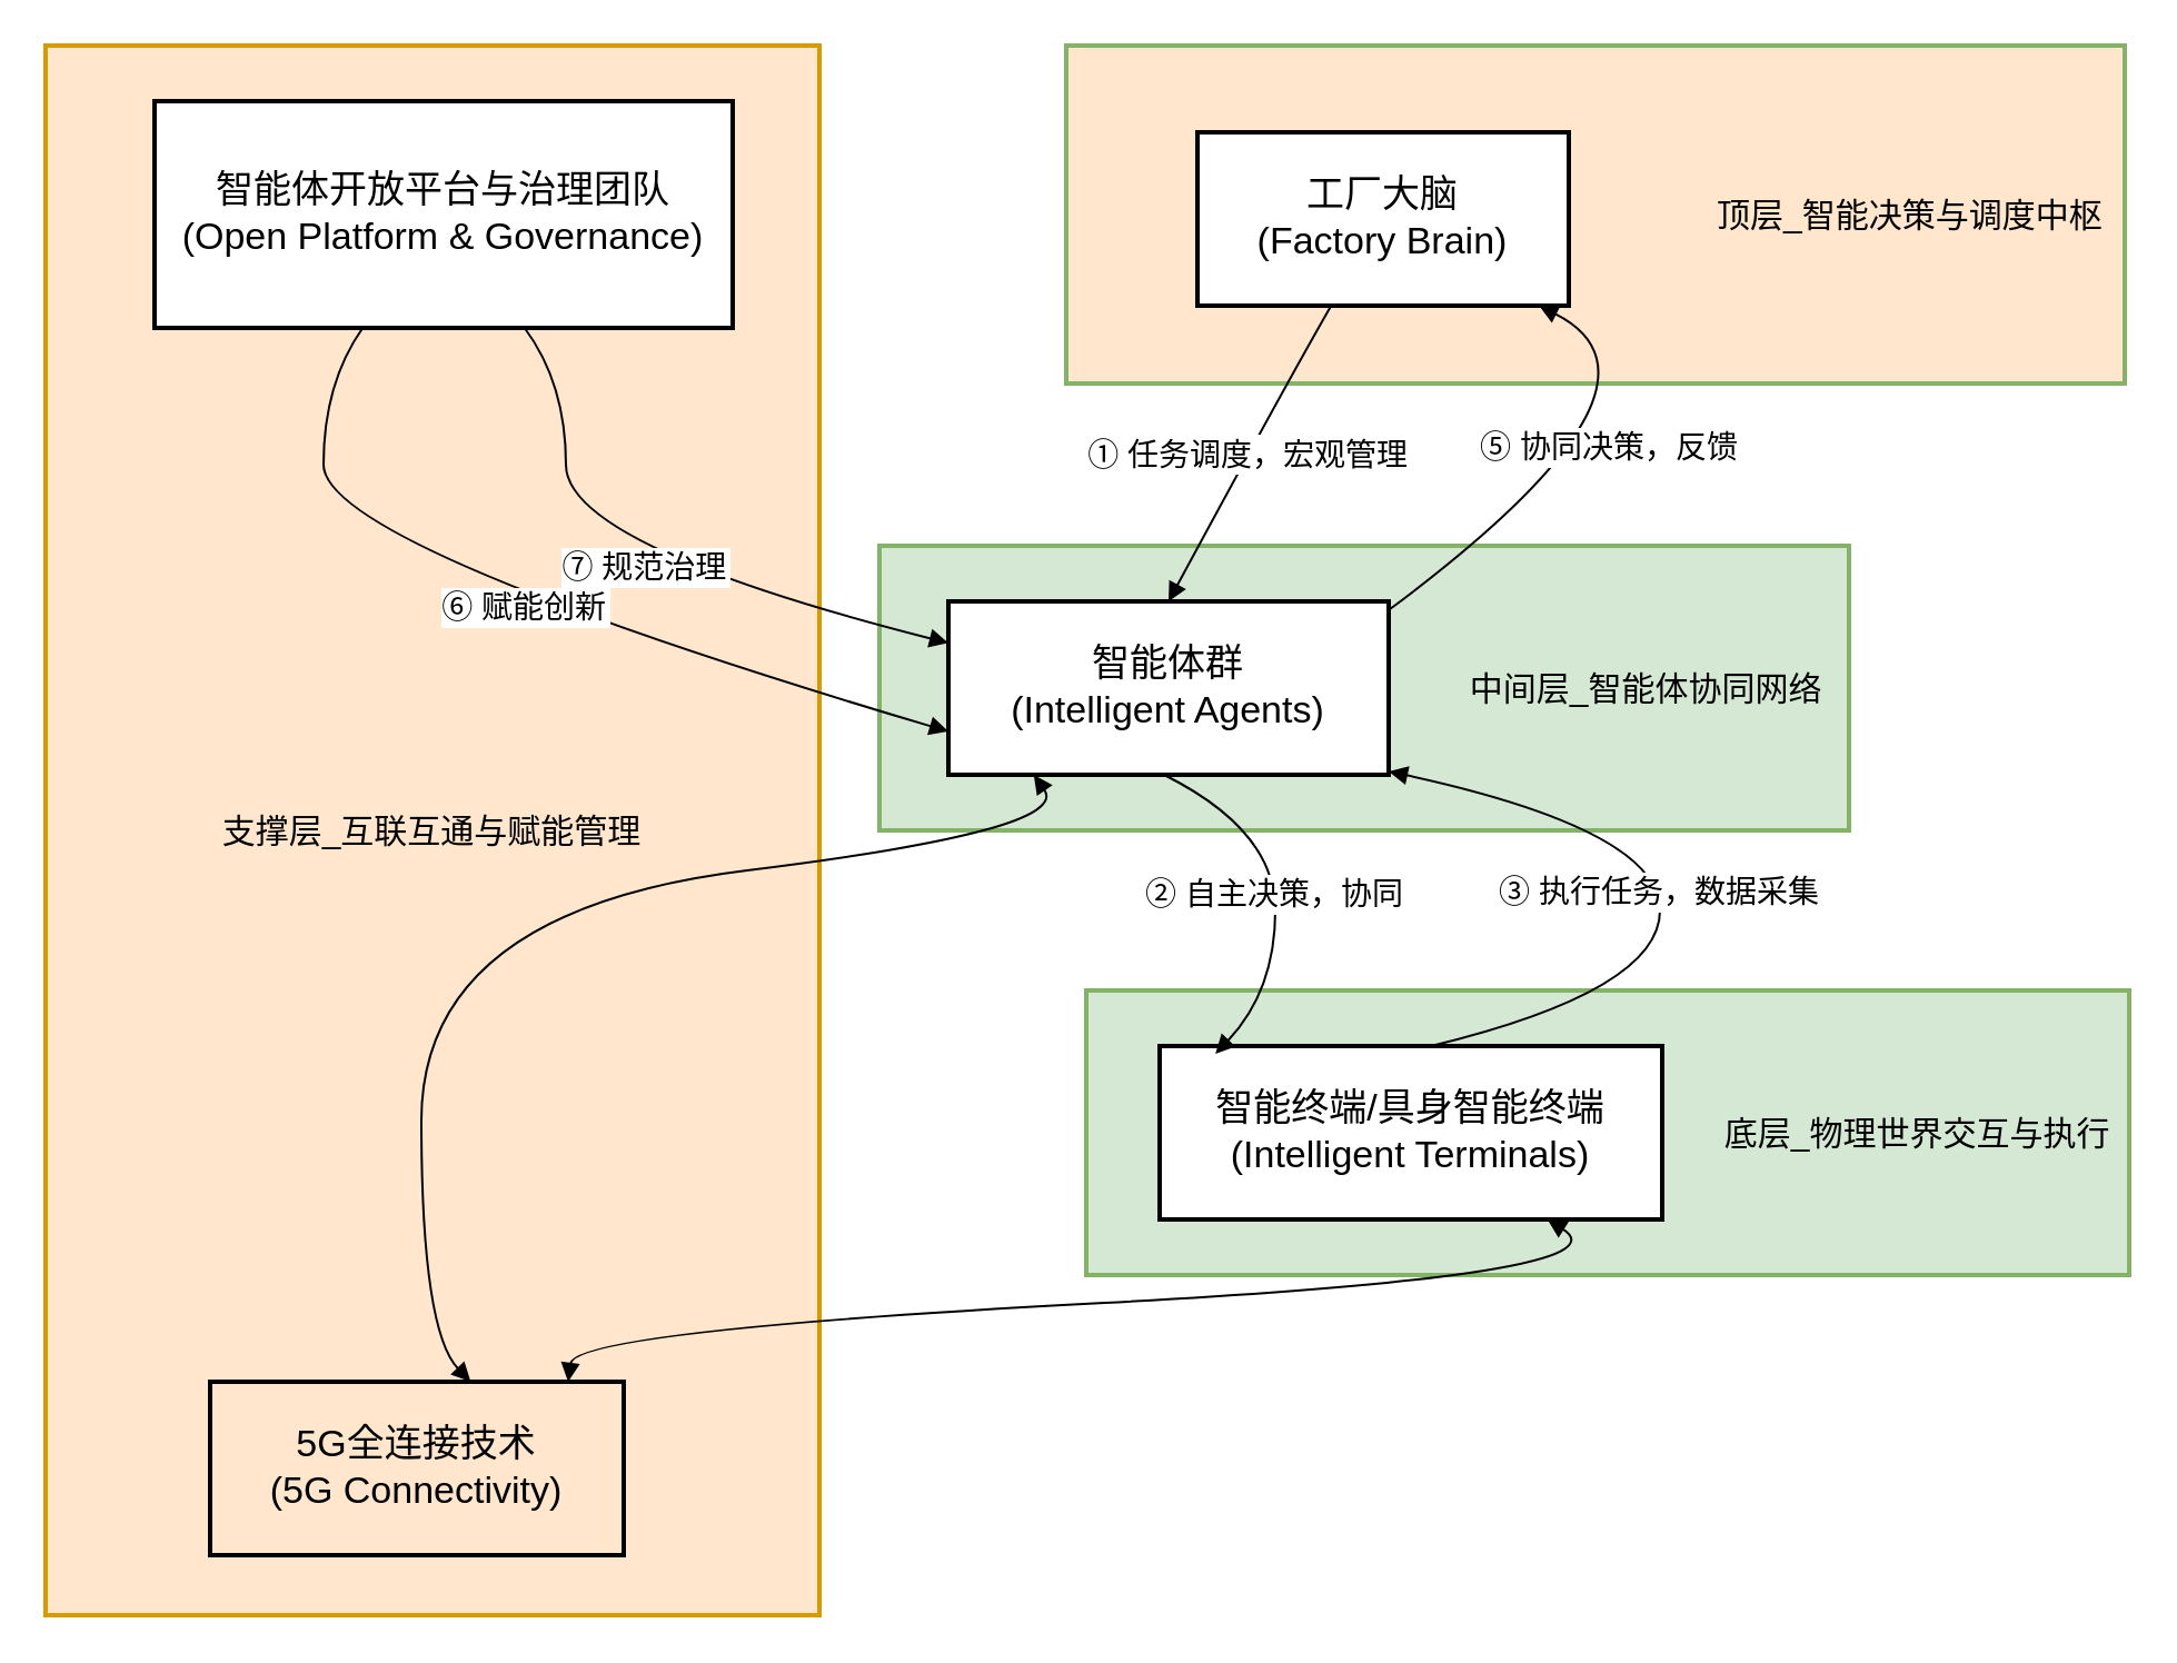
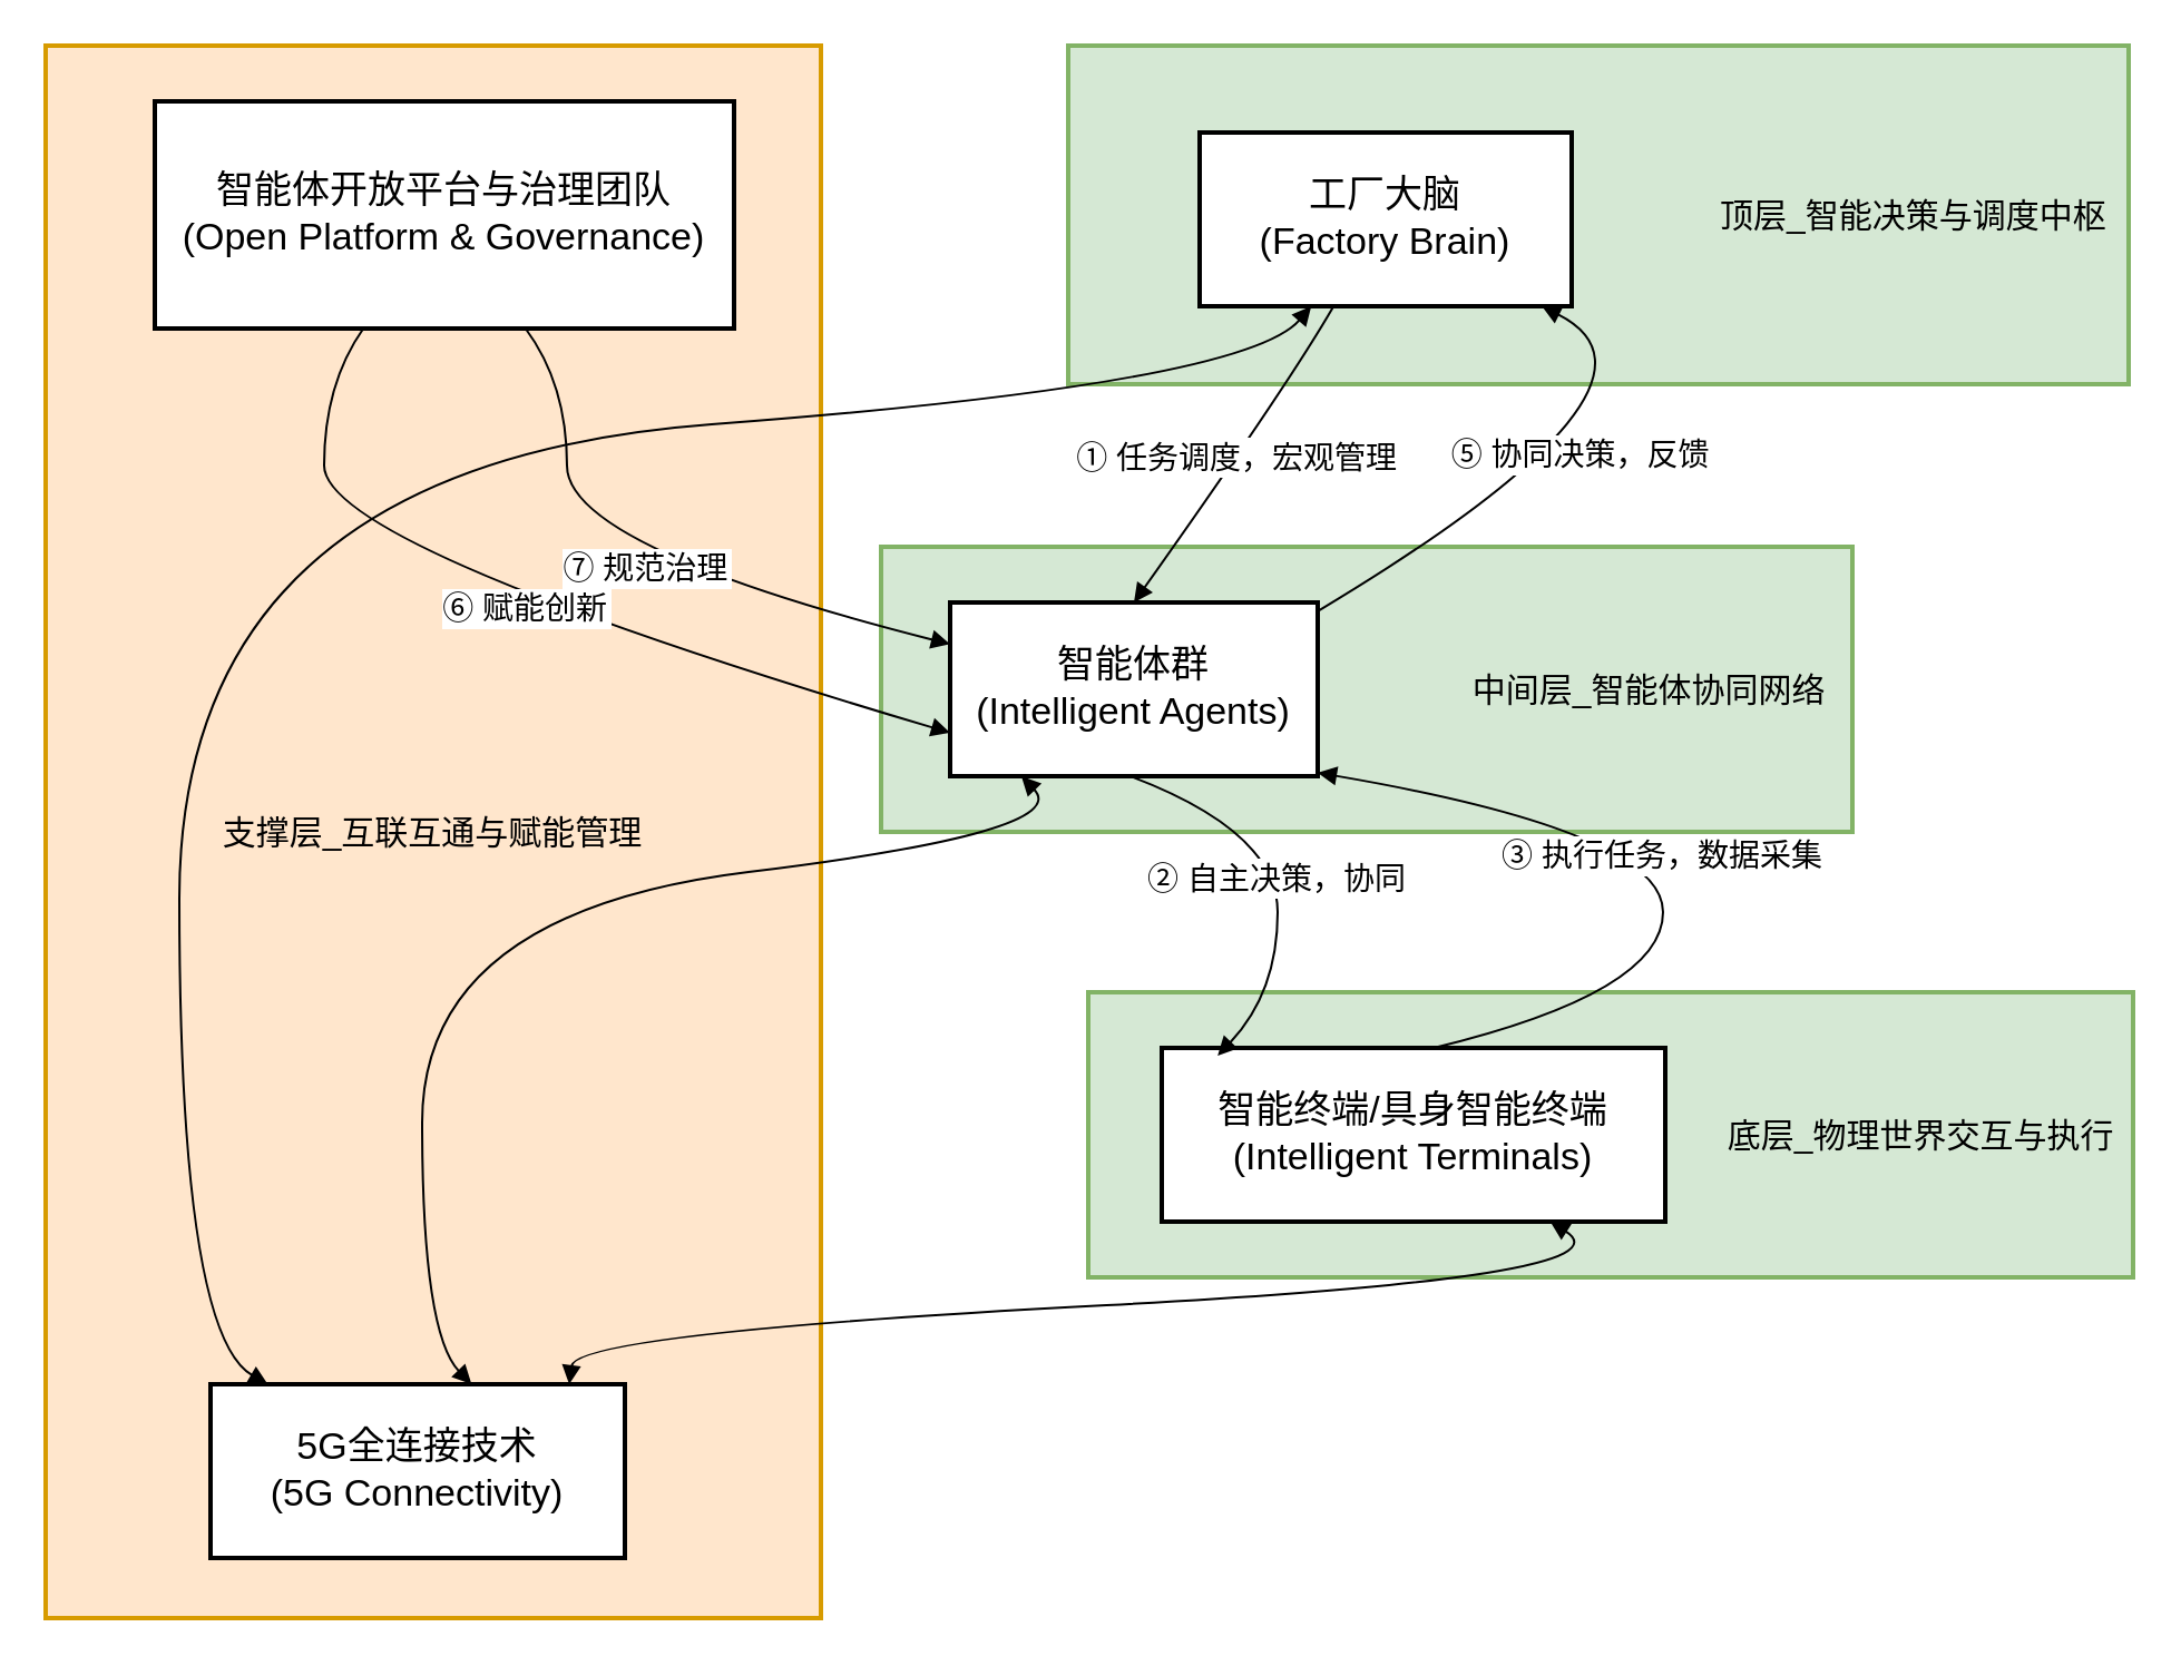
- <mxCell id="5" value="                                                                    顶层_智能决策与调度中枢" style="whiteSpace=wrap;strokeWidth=2;fillColor=#ffe6cc;strokeColor=#82b366;fontSize=15;rounded=0;" vertex="1" parent="1"><mxGeometry x="479" y="20" width="476" height="152" as="geometry" /></mxCell>
+ <mxCell id="5" value="                                                                    顶层_智能决策与调度中枢" style="whiteSpace=wrap;strokeWidth=2;fillColor=#d5e8d4;strokeColor=#82b366;fontSize=15;rounded=0;" vertex="1" parent="1"><mxGeometry x="479" y="20" width="476" height="152" as="geometry" /></mxCell>
+ <mxCell id="15" value="" style="curved=1;startArrow=block;endArrow=block;exitX=0.3;exitY=1;rounded=0;" edge="1" parent="1" source="6" target="9"><mxGeometry relative="1" as="geometry"><Array as="points"><mxPoint x="558" y="172" /><mxPoint x="80" y="208" /><mxPoint x="80" y="598" /></Array></mxGeometry></mxCell>
- <mxCell id="7" value="智能体群&#10;(Intelligent Agents)" style="whiteSpace=wrap;strokeWidth=2;fontSize=17;rounded=0;" vertex="1" parent="1"><mxGeometry x="426" y="270" width="198" height="78" as="geometry" /></mxCell>
+ <mxCell id="7" value="智能体群&#10;(Intelligent Agents)" style="whiteSpace=wrap;strokeWidth=2;fontSize=17;rounded=0;" vertex="1" parent="1"><mxGeometry x="426" y="270" width="165" height="78" as="geometry" /></mxCell>
- <mxCell id="9" value="5G全连接技术&#10;(5G Connectivity)" style="whiteSpace=wrap;strokeWidth=2;fontSize=17;rounded=0;fillColor=#ffe6cc;" vertex="1" parent="1"><mxGeometry x="94" y="621" width="186" height="78" as="geometry" /></mxCell>
+ <mxCell id="9" value="5G全连接技术&#10;(5G Connectivity)" style="whiteSpace=wrap;strokeWidth=2;fontSize=17;rounded=0;" vertex="1" parent="1"><mxGeometry x="94" y="621" width="186" height="78" as="geometry" /></mxCell>
